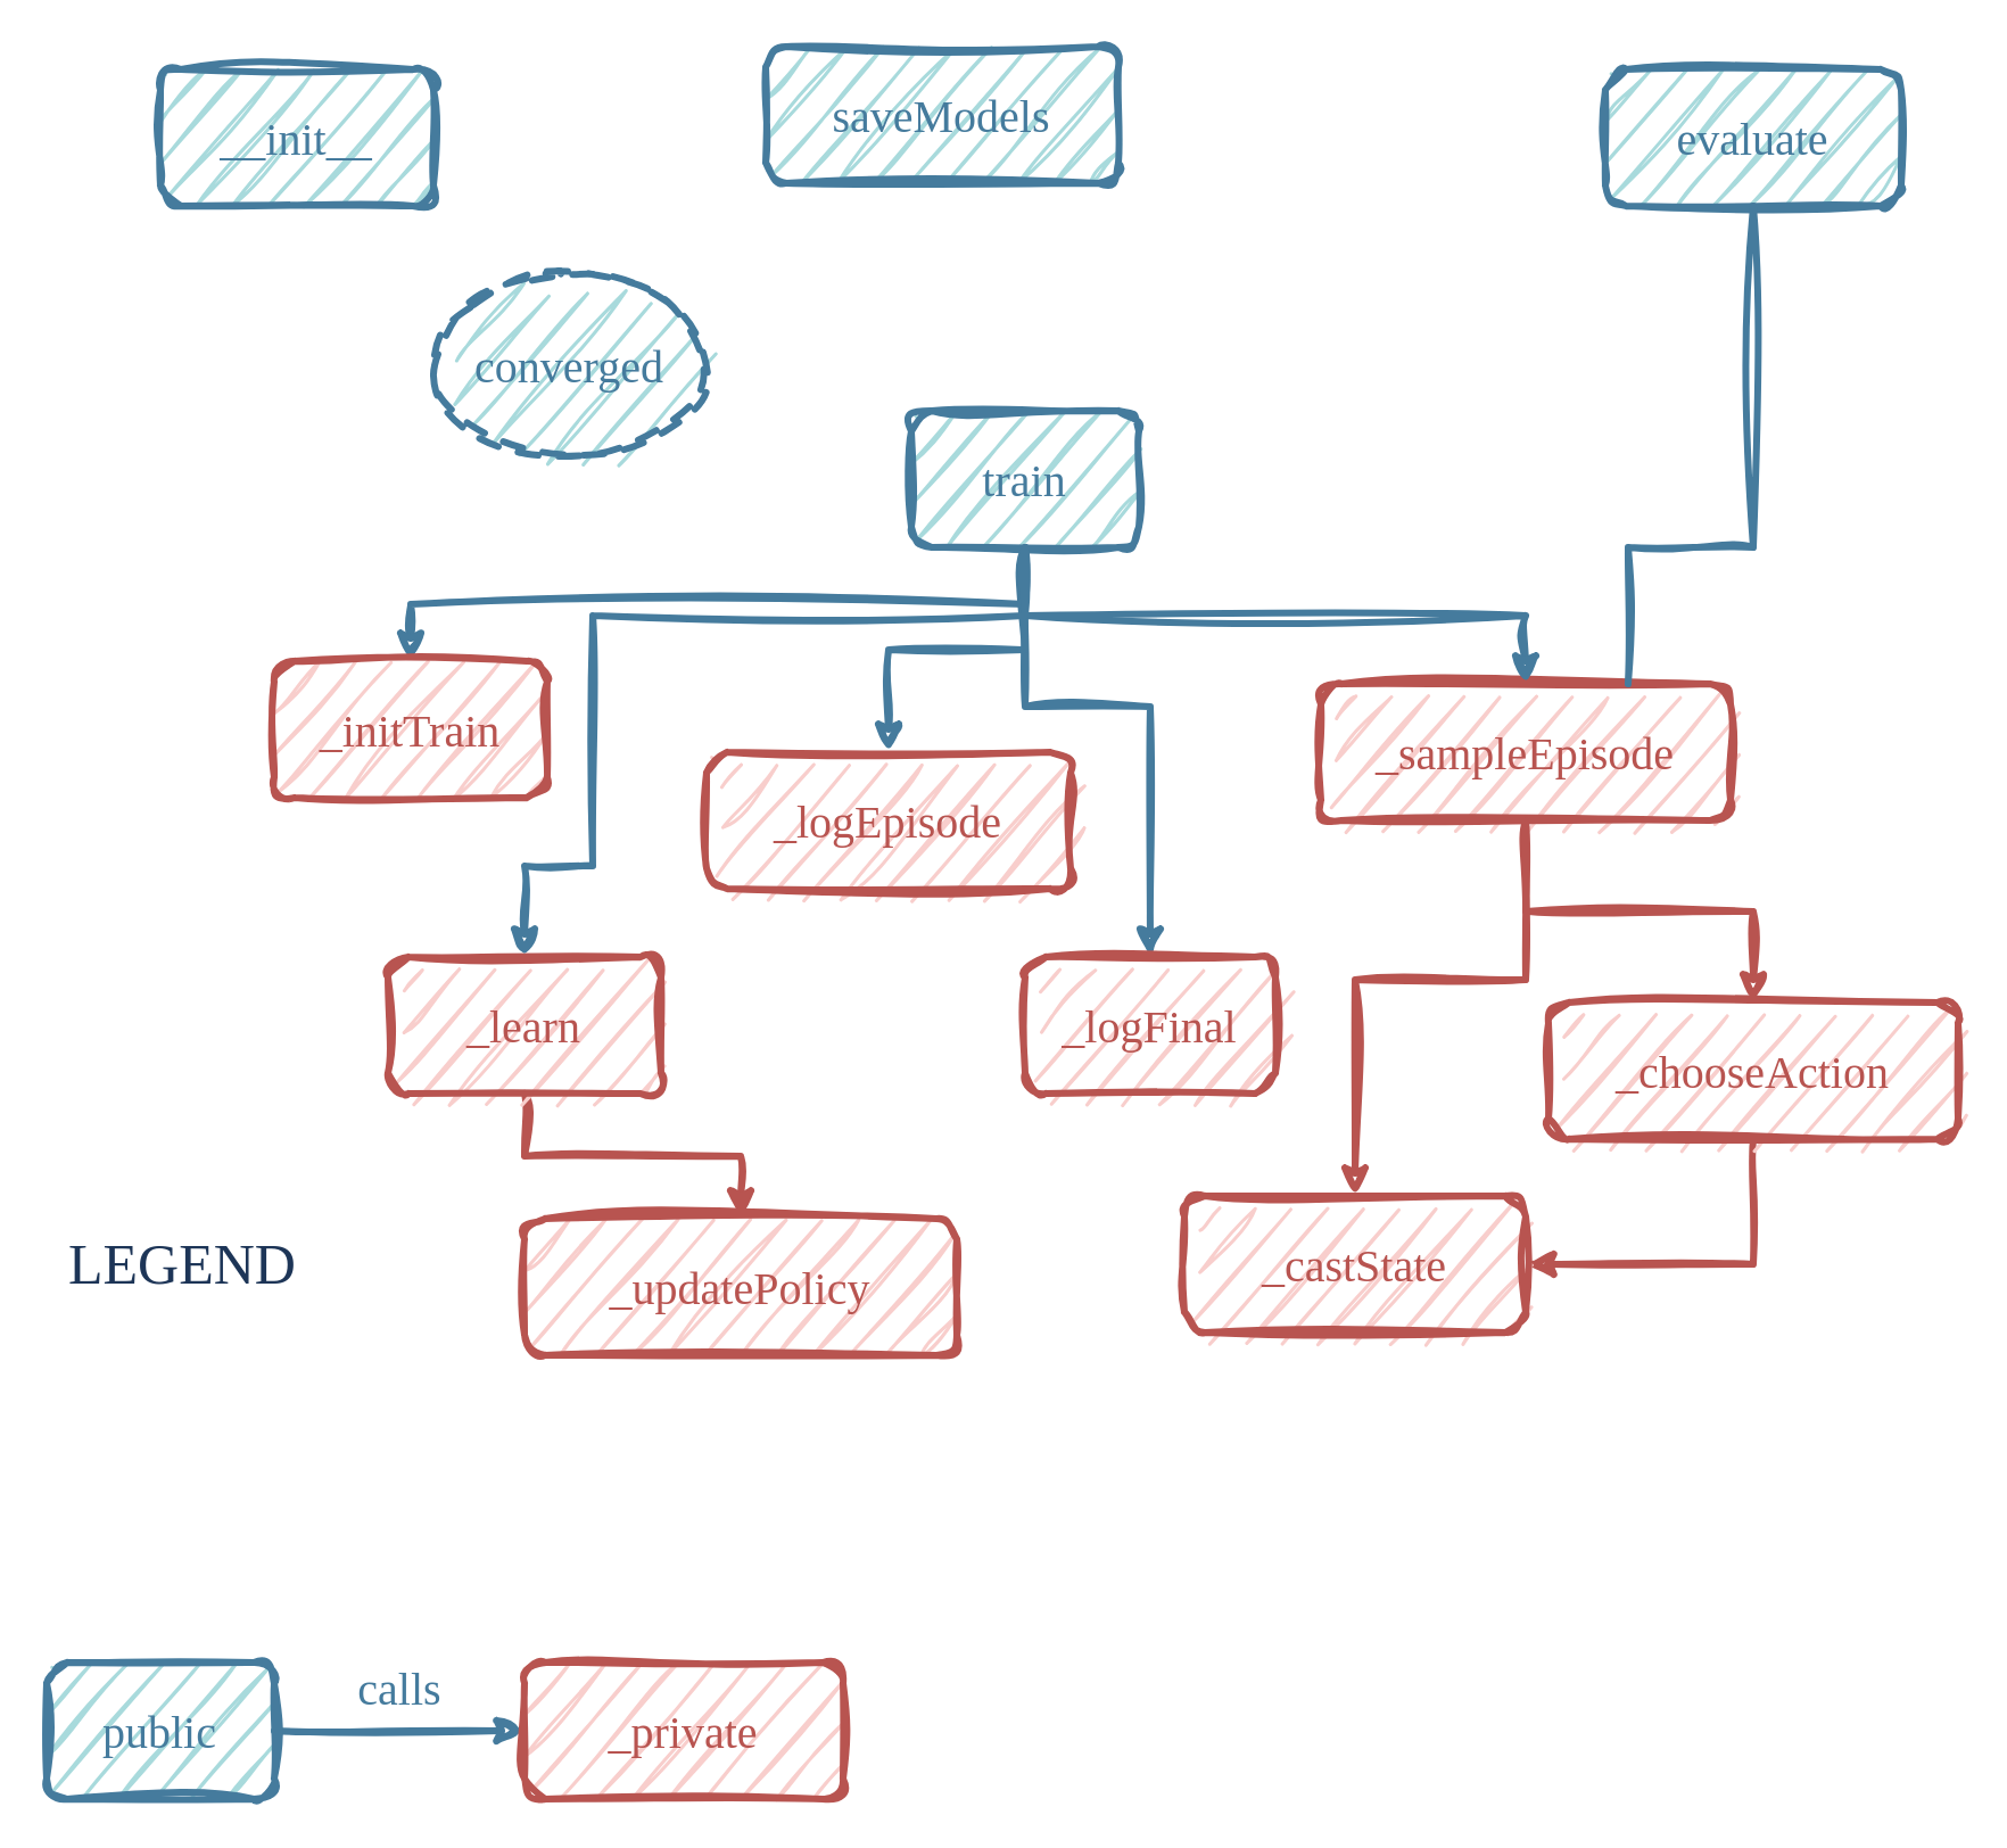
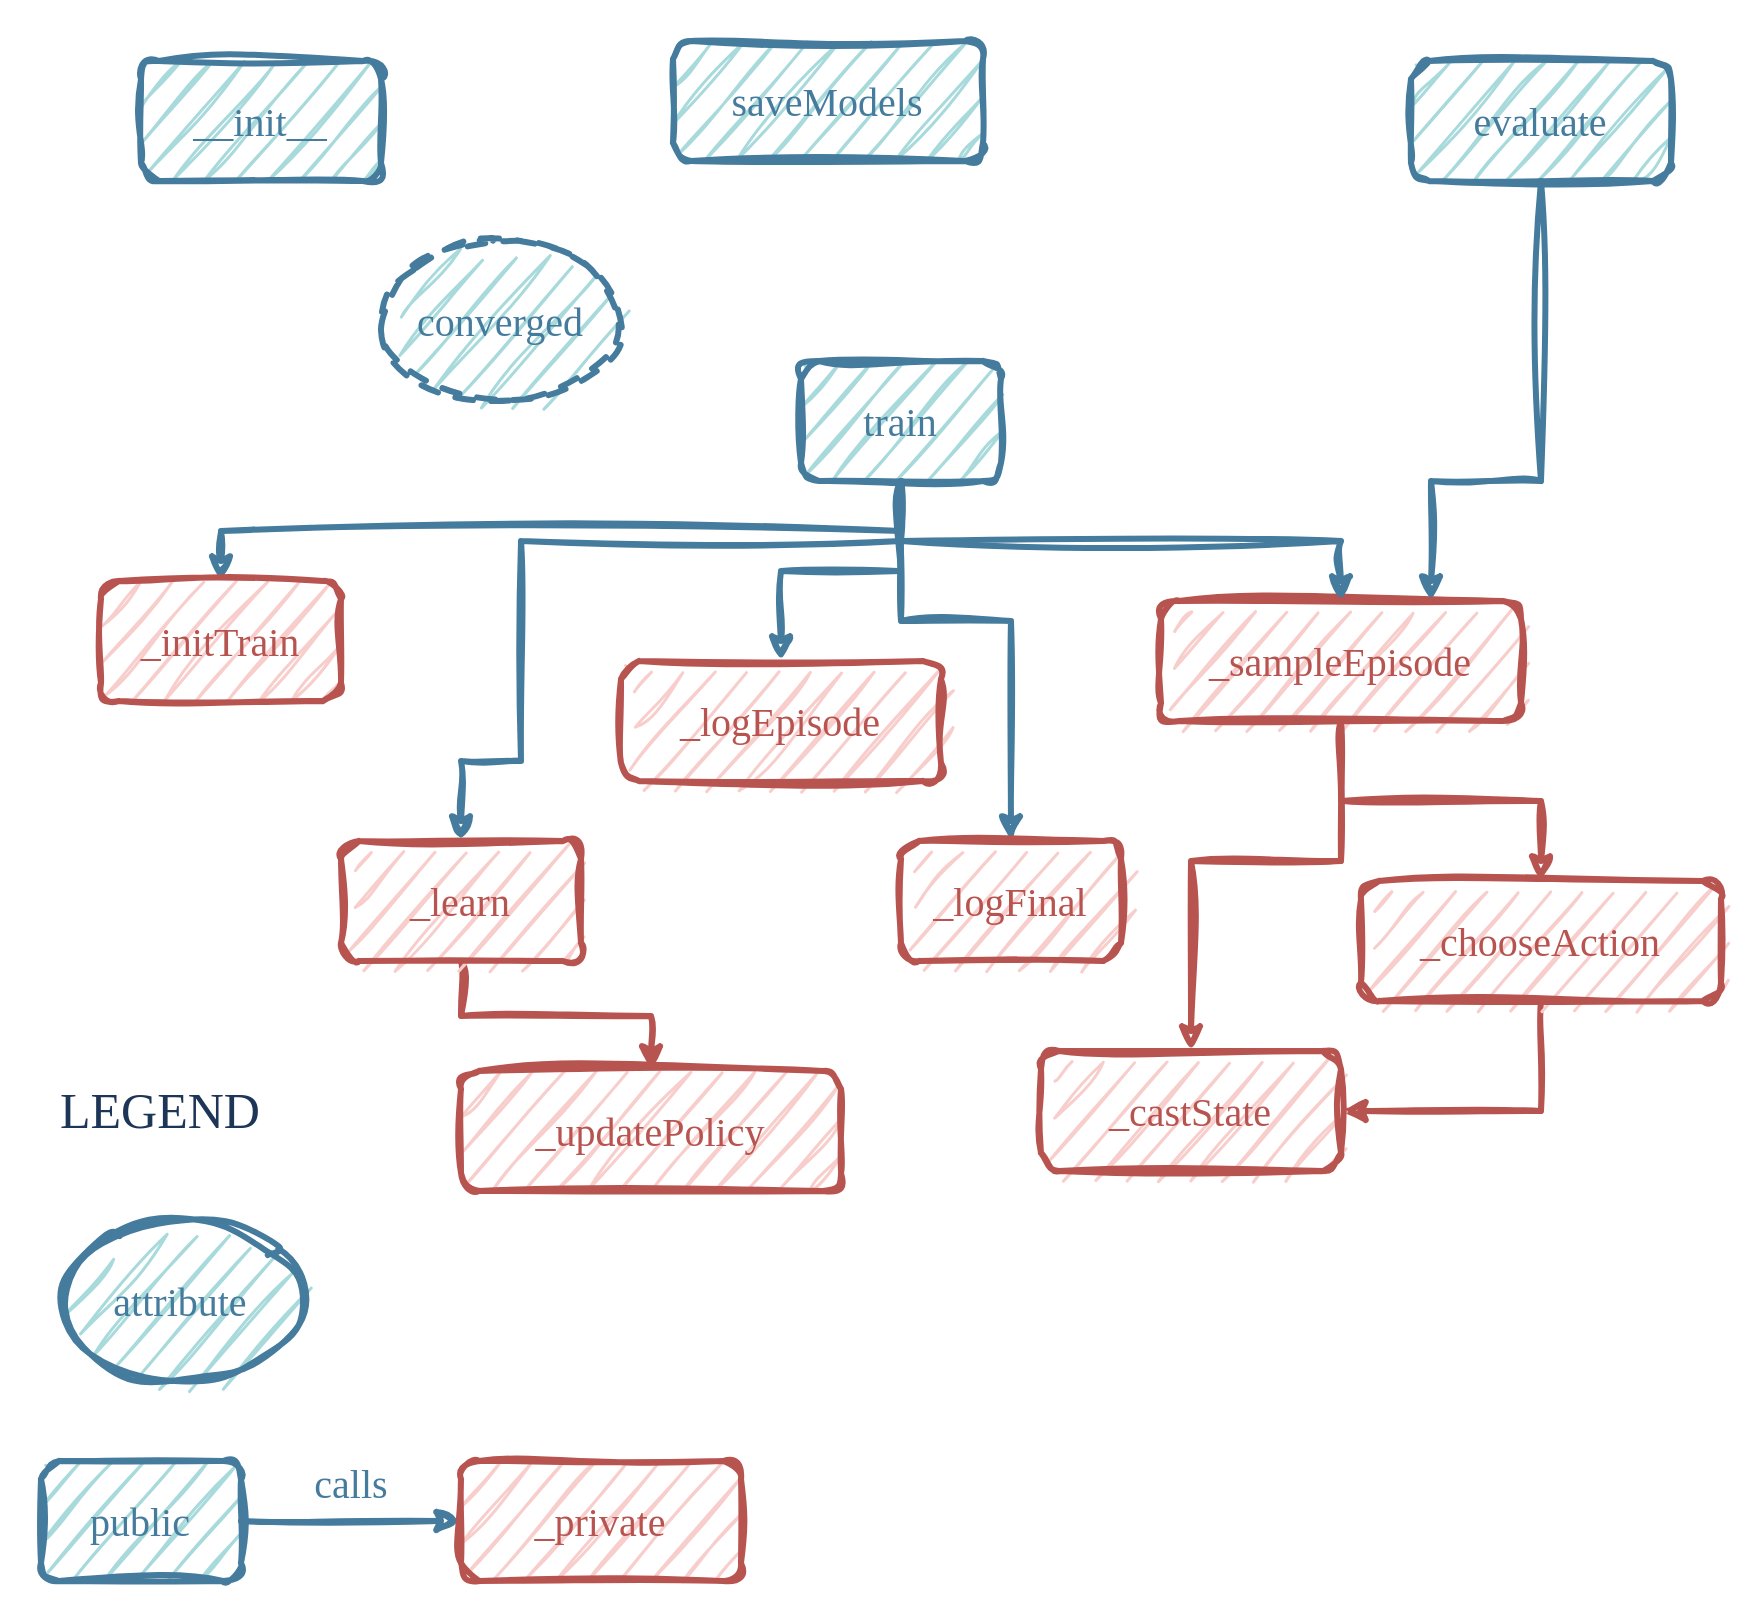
- <mxCell id="17" style="edgeStyle=orthogonalEdgeStyle;rounded=0;sketch=1;hachureGap=4;jiggle=2;curveFitting=1;orthogonalLoop=1;jettySize=auto;html=1;exitX=0.5;exitY=1;exitDx=0;exitDy=0;fontFamily=Architects Daughter;fontSource=https%3A%2F%2Ffonts.googleapis.com%2Fcss%3Ffamily%3DArchitects%2BDaughter;fontSize=16;strokeWidth=3;strokeColor=#457B9D;entryX=0.75;entryY=0;entryDx=0;entryDy=0;endArrow=none;" edge="1" parent="1" source="14" target="9"><mxGeometry relative="1" as="geometry"><mxPoint x="760" y="270" as="targetPoint" /><mxPoint x="540" y="210" as="sourcePoint" /><Array as="points"><mxPoint x="770" y="240" /><mxPoint x="715" y="240" /></Array></mxGeometry></mxCell>
+ <mxCell id="17" style="edgeStyle=orthogonalEdgeStyle;rounded=0;sketch=1;hachureGap=4;jiggle=2;curveFitting=1;orthogonalLoop=1;jettySize=auto;html=1;exitX=0.5;exitY=1;exitDx=0;exitDy=0;fontFamily=Architects Daughter;fontSource=https%3A%2F%2Ffonts.googleapis.com%2Fcss%3Ffamily%3DArchitects%2BDaughter;fontSize=16;strokeWidth=3;strokeColor=#457B9D;entryX=0.75;entryY=0;entryDx=0;entryDy=0;" edge="1" parent="1" source="14" target="9"><mxGeometry relative="1" as="geometry"><mxPoint x="760" y="270" as="targetPoint" /><mxPoint x="540" y="210" as="sourcePoint" /><Array as="points"><mxPoint x="770" y="240" /><mxPoint x="715" y="240" /></Array></mxGeometry></mxCell>
- <mxCell id="7" value="&lt;font color=&quot;#b85450&quot; face=&quot;Comic Sans MS&quot; style=&quot;font-size: 20px;&quot;&gt;_initTrain&lt;/font&gt;" style="rounded=1;whiteSpace=wrap;html=1;labelBackgroundColor=none;fillColor=#f8cecc;strokeColor=#b85450;sketch=1;curveFitting=1;jiggle=2;strokeWidth=3;" vertex="1" parent="1"><mxGeometry x="120" y="290" width="120" height="60" as="geometry" /></mxCell>
+ <mxCell id="7" value="&lt;font color=&quot;#b85450&quot; face=&quot;Comic Sans MS&quot; style=&quot;font-size: 20px;&quot;&gt;_initTrain&lt;/font&gt;" style="rounded=1;whiteSpace=wrap;html=1;labelBackgroundColor=none;fillColor=#f8cecc;strokeColor=#b85450;sketch=1;curveFitting=1;jiggle=2;strokeWidth=3;" vertex="1" parent="1"><mxGeometry x="50" y="290" width="120" height="60" as="geometry" /></mxCell>
+ <mxCell id="30" value="&lt;font color=&quot;#457b9d&quot; style=&quot;font-size: 20px;&quot; face=&quot;Comic Sans MS&quot;&gt;attribute&lt;/font&gt;" style="ellipse;whiteSpace=wrap;html=1;rounded=1;shadow=0;glass=0;labelBackgroundColor=none;sketch=1;jiggle=2;curveFitting=1;strokeColor=#457B9D;strokeWidth=3;fontFamily=Helvetica;fontSize=12;fontColor=#1D3557;fillColor=#A8DADC;" vertex="1" parent="1"><mxGeometry x="30" y="610" width="120" height="80" as="geometry" /></mxCell>
